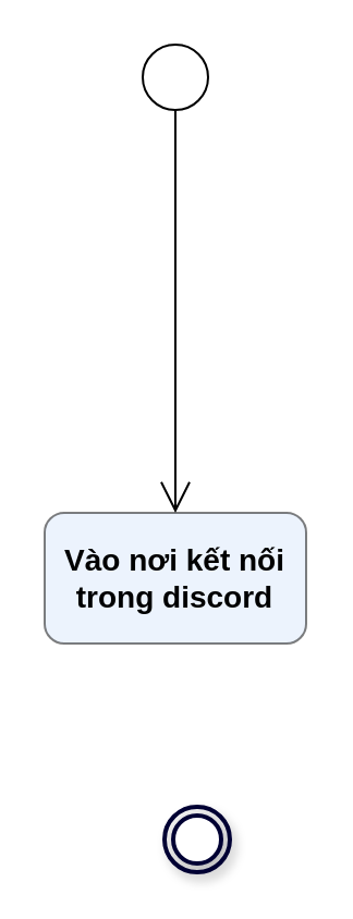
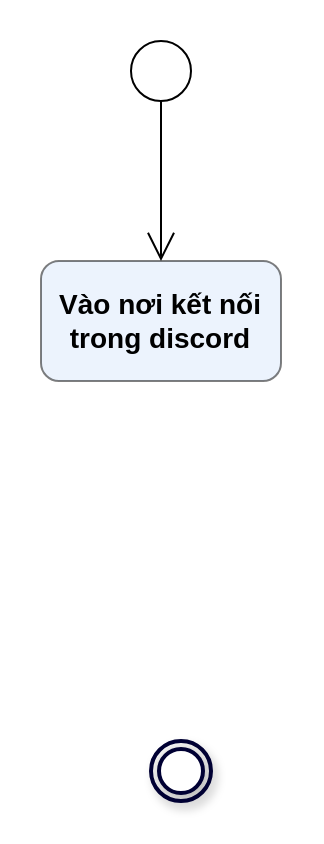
- <mxCell id="5" value="Vào nơi kết nối trong discord" style="rounded=1;whiteSpace=wrap;html=1;fontStyle=1;fontSize=14;fillColor=#dae8fc;strokeColor=#000000;opacity=50;strokeWidth=1;perimeterSpacing=0;" vertex="1" parent="1"><mxGeometry x="20" y="235" width="120" height="60" as="geometry" /></mxCell>
+ <mxCell id="5" value="Vào nơi kết nối trong discord" style="rounded=1;whiteSpace=wrap;html=1;fontStyle=1;fontSize=14;fillColor=#dae8fc;strokeColor=#000000;opacity=50;strokeWidth=1;perimeterSpacing=0;" vertex="1" parent="1"><mxGeometry x="20" y="130" width="120" height="60" as="geometry" /></mxCell>
